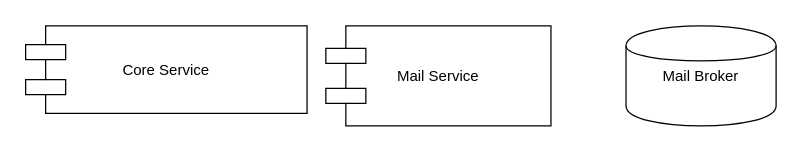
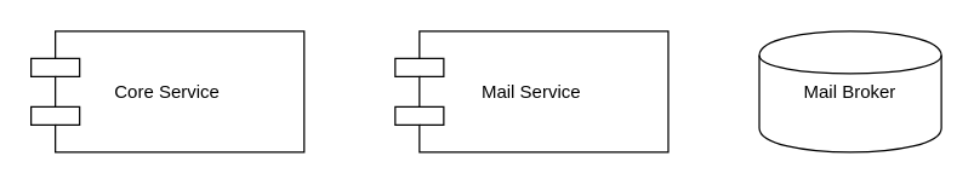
- <mxCell id="2" value="Core Service" style="shape=component;" vertex="1" parent="1"><mxGeometry x="20" y="20" width="225" height="70" as="geometry" /></mxCell>
+ <mxCell id="2" value="Core Service" style="shape=component;" vertex="1" parent="1"><mxGeometry x="20" y="20" width="180" height="80" as="geometry" /></mxCell>
